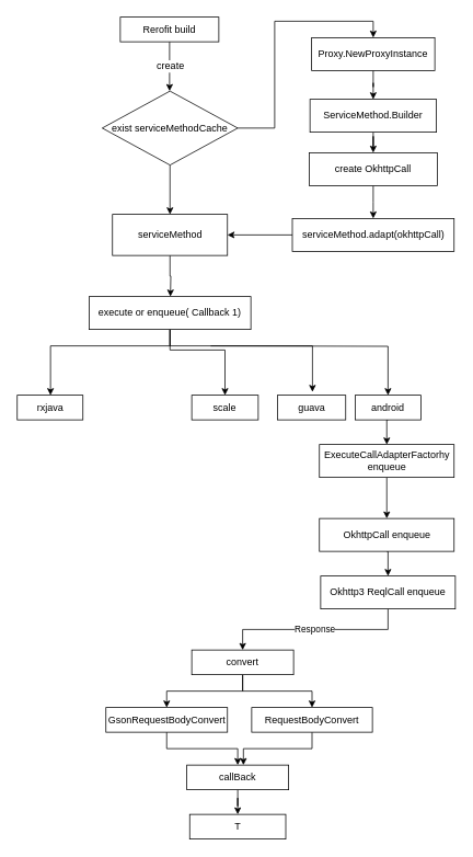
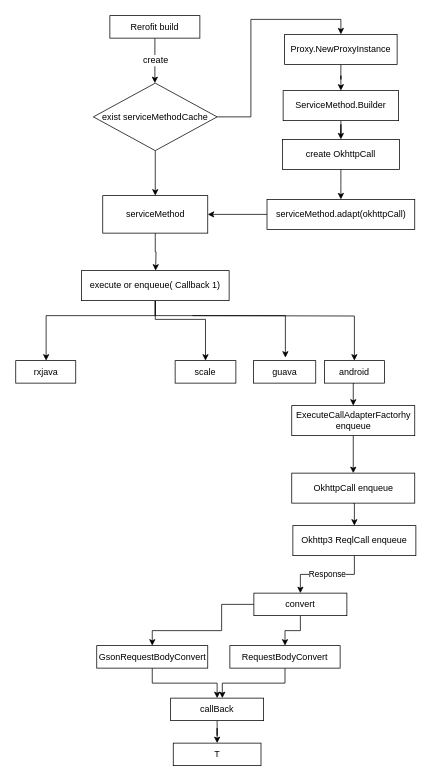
- <mxCell id="34" value="convert" style="rounded=0;whiteSpace=wrap;html=1;" vertex="1" parent="1"><mxGeometry x="233" y="790" width="124" height="30" as="geometry" /></mxCell>
+ <mxCell id="34" value="convert" style="rounded=0;whiteSpace=wrap;html=1;" vertex="1" parent="1"><mxGeometry x="338" y="790" width="124" height="30" as="geometry" /></mxCell>
